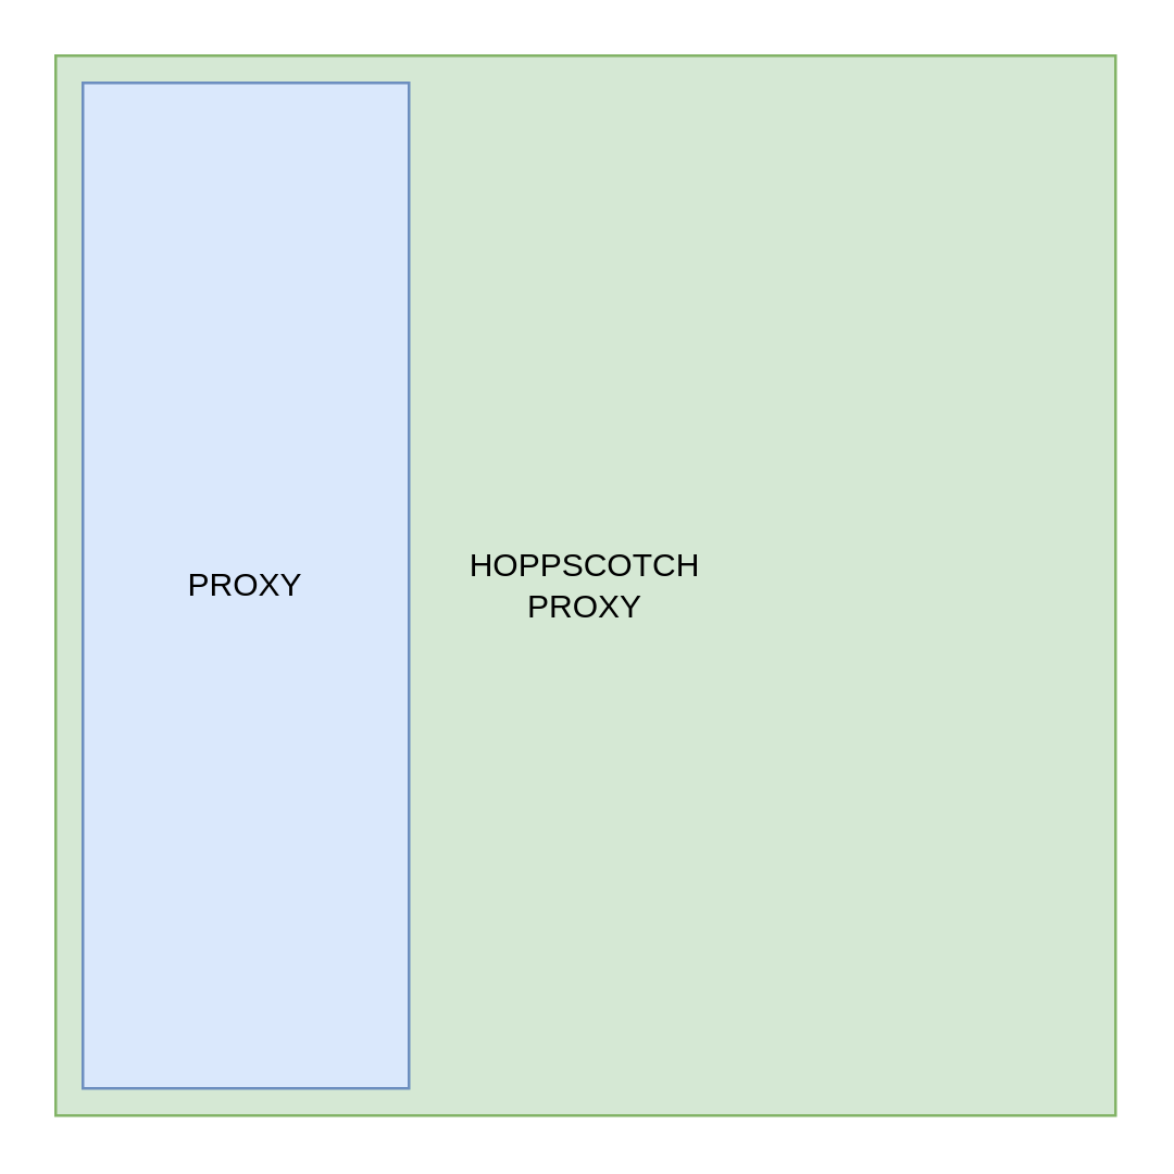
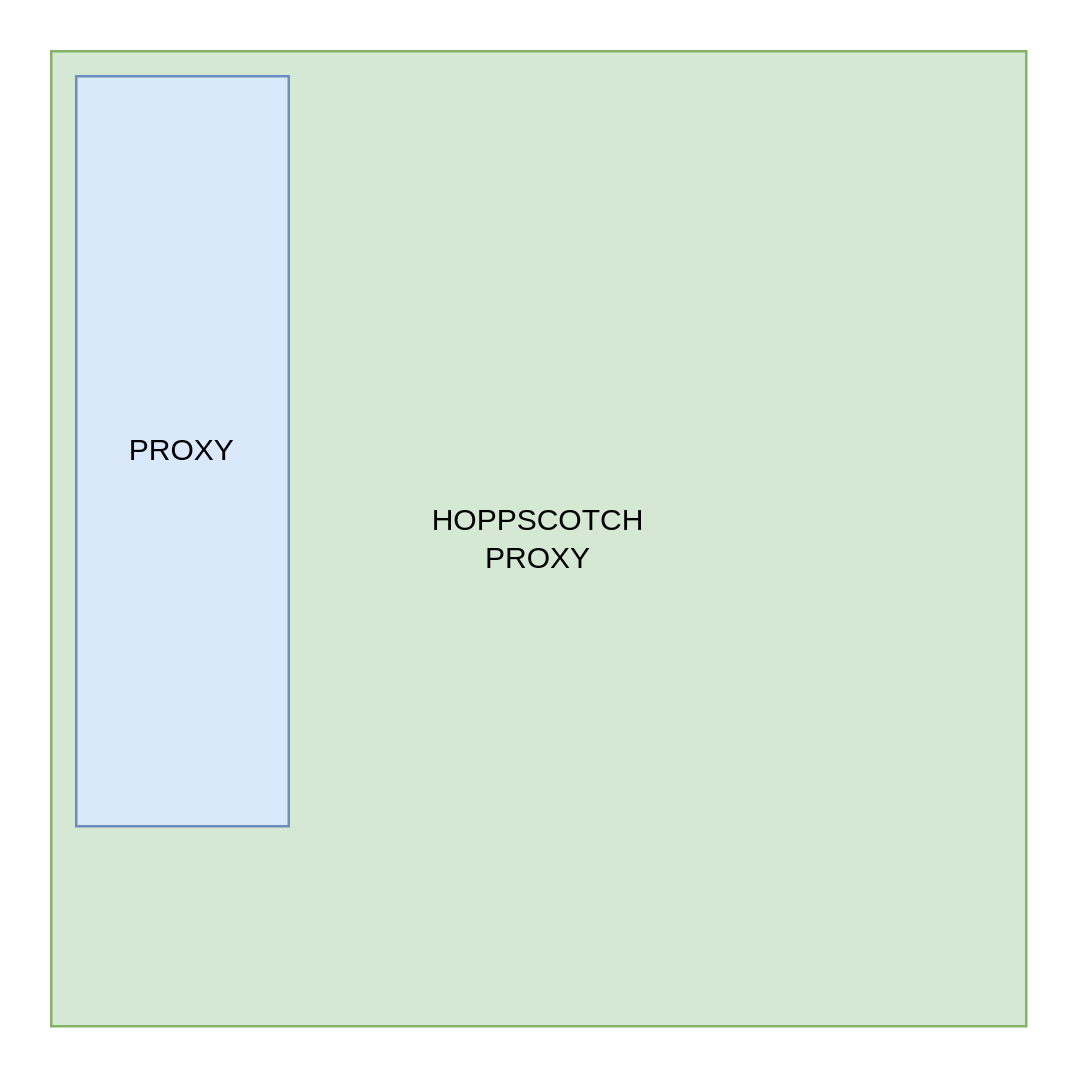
- <mxCell id="3" value="PROXY" style="rounded=0;whiteSpace=wrap;html=1;fillColor=#dae8fc;strokeColor=#6c8ebf;" vertex="1" parent="1"><mxGeometry x="30" y="30" width="120" height="370" as="geometry" /></mxCell>
+ <mxCell id="3" value="PROXY" style="rounded=0;whiteSpace=wrap;html=1;fillColor=#dae8fc;strokeColor=#6c8ebf;" vertex="1" parent="1"><mxGeometry x="30" y="30" width="85" height="300" as="geometry" /></mxCell>
